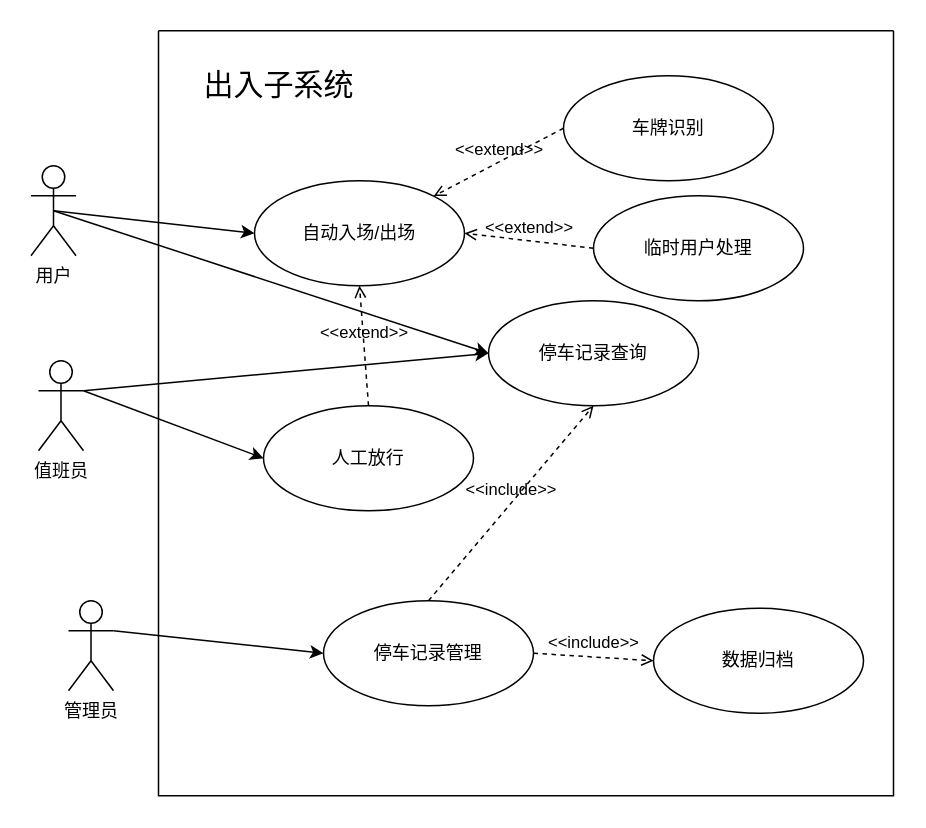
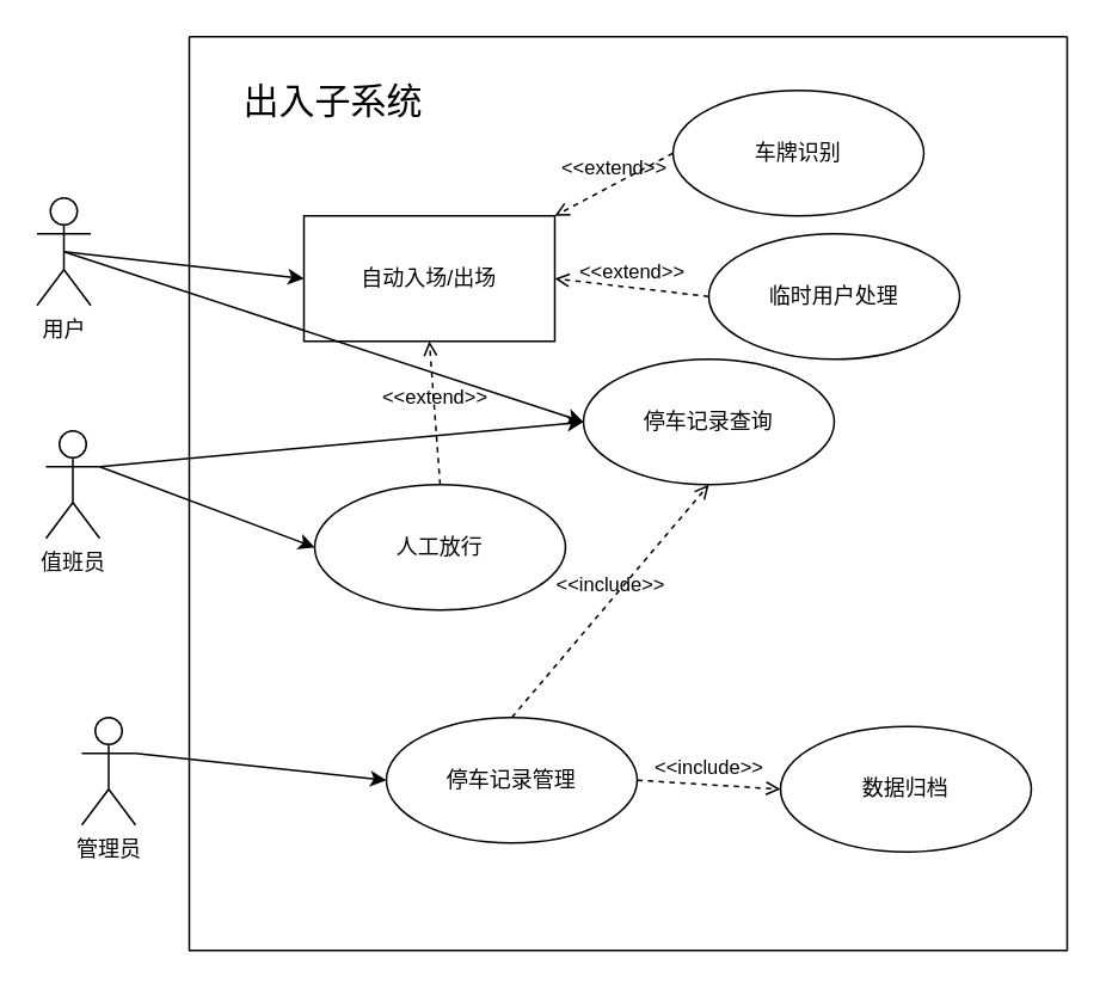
- <mxCell id="4" value="自动入场/出场" style="ellipse;whiteSpace=wrap;html=1;" parent="2" vertex="1"><mxGeometry x="64" y="100" width="140" height="70" as="geometry" /></mxCell>
+ <mxCell id="4" value="自动入场/出场" style="whiteSpace=wrap;html=1;rounded=0;" parent="2" vertex="1"><mxGeometry x="64" y="100" width="140" height="70" as="geometry" /></mxCell>
